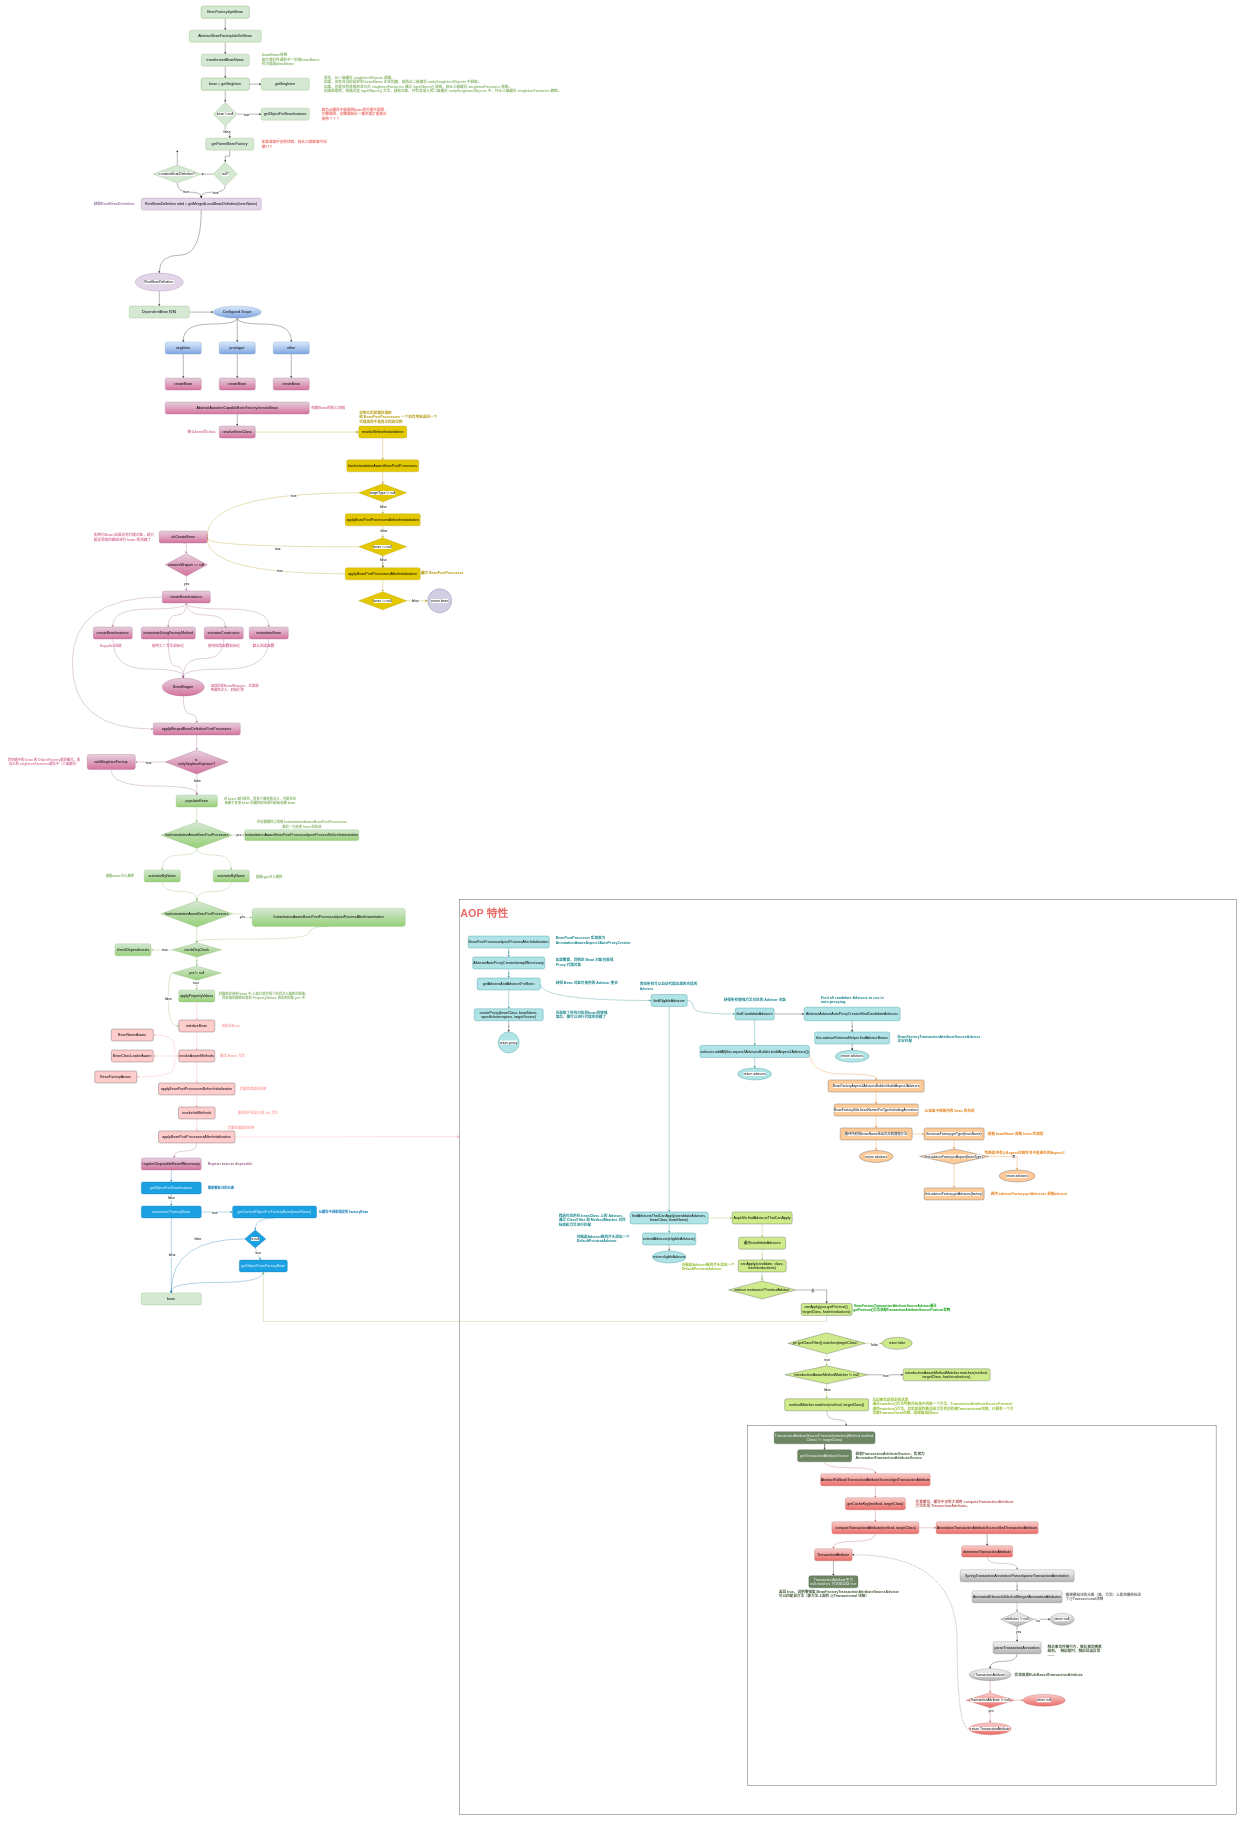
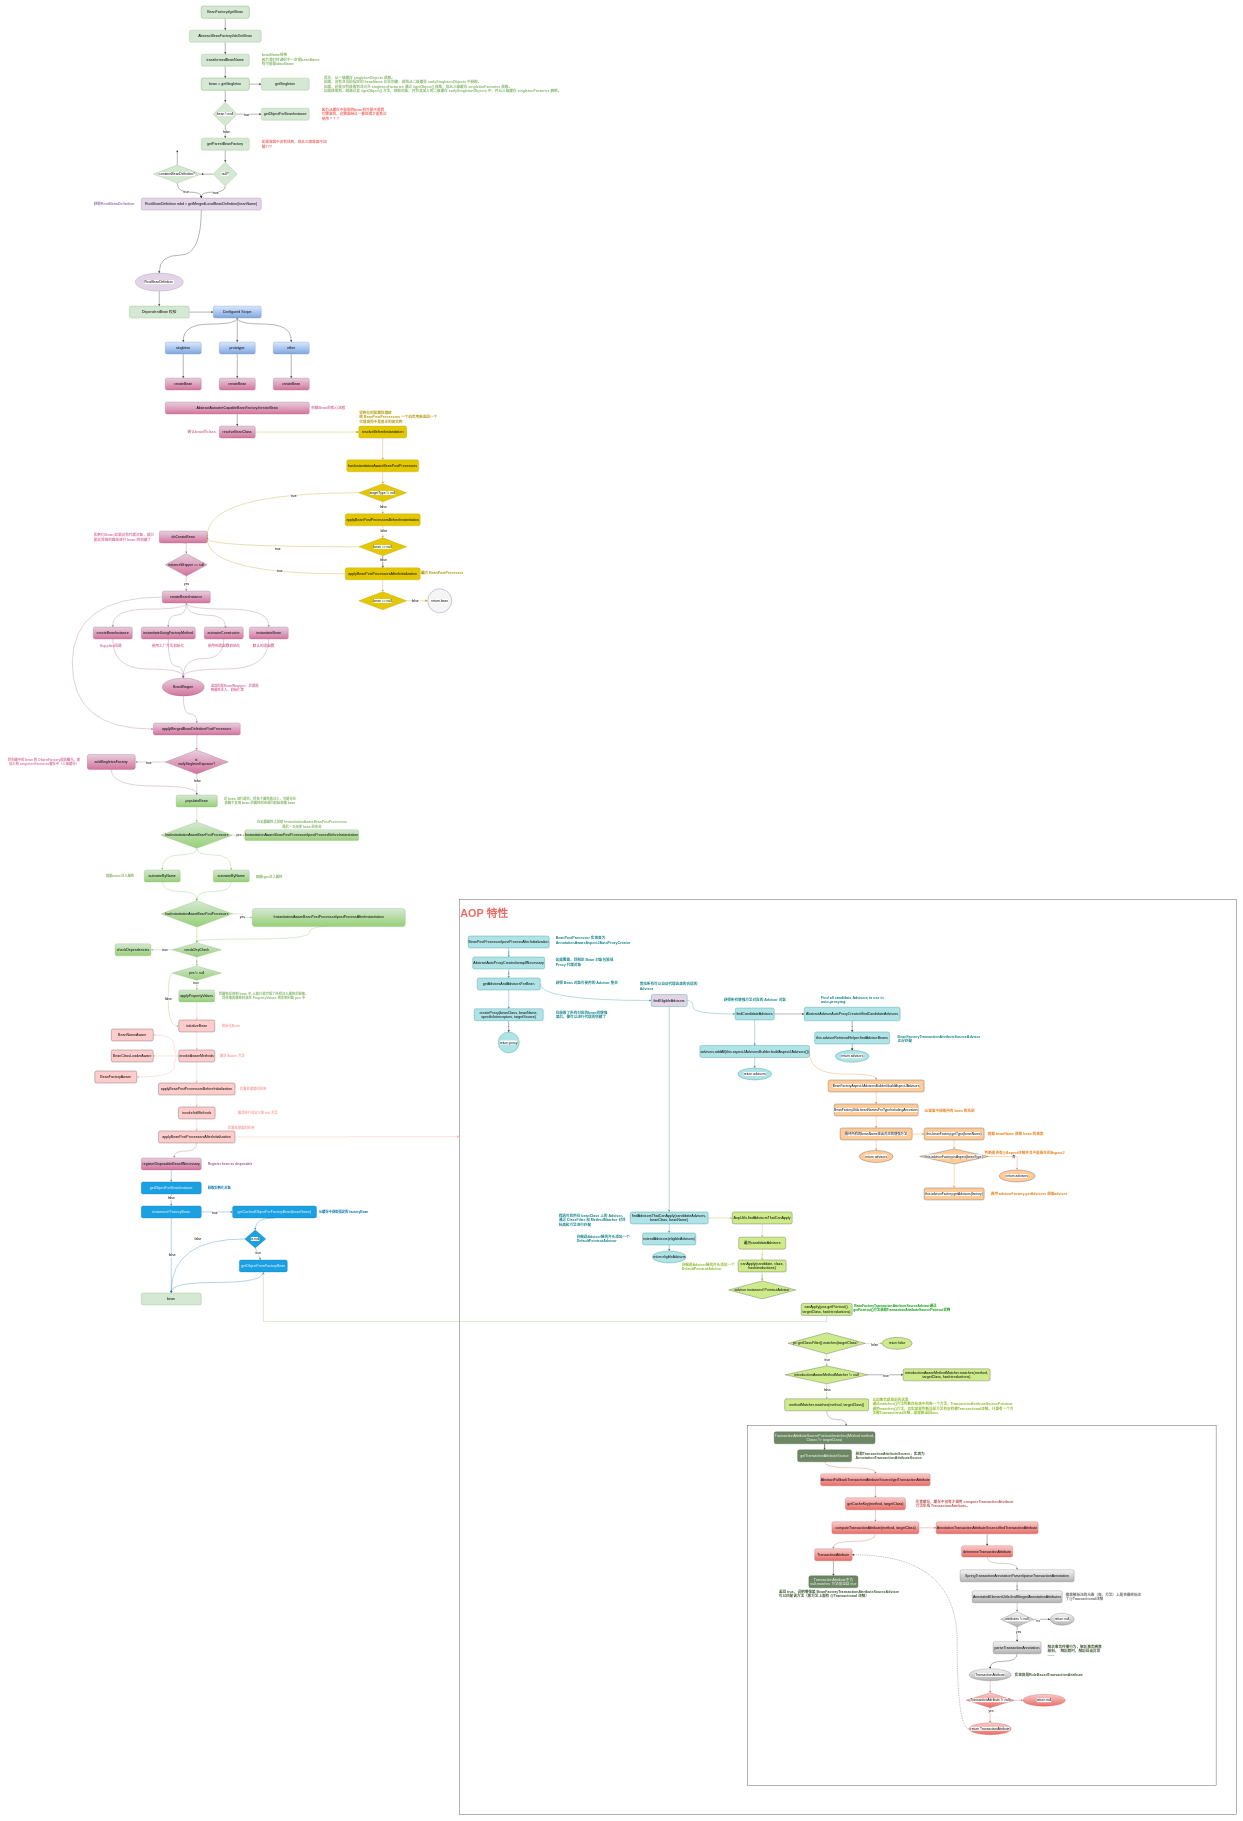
- <mxCell id="26" value="getParentBeanFactory" style="rounded=1;whiteSpace=wrap;html=1;fillColor=#d5e8d4;strokeColor=#82b366;" parent="1" vertex="1"><mxGeometry x="685" y="460" width="160" height="40" as="geometry" /></mxCell>
+ <mxCell id="26" value="getParentBeanFactory" style="rounded=1;whiteSpace=wrap;html=1;fillColor=#d5e8d4;strokeColor=#82b366;" parent="1" vertex="1"><mxGeometry x="670" y="460" width="160" height="40" as="geometry" /></mxCell>
- <mxCell id="46" value="Configured Scope" style="ellipse;whiteSpace=wrap;html=1;fillColor=#dae8fc;strokeColor=#6c8ebf;gradientColor=#7ea6e0;" parent="1" vertex="1"><mxGeometry x="710" y="1020" width="160" height="40" as="geometry" /></mxCell>
+ <mxCell id="46" value="Configured Scope" style="rounded=1;whiteSpace=wrap;html=1;fillColor=#dae8fc;strokeColor=#6c8ebf;gradientColor=#7ea6e0;" parent="1" vertex="1"><mxGeometry x="710" y="1020" width="160" height="40" as="geometry" /></mxCell>
- <mxCell id="88" value="return bean" style="ellipse;whiteSpace=wrap;html=1;aspect=fixed;fontFamily=Helvetica;fontSize=11;labelBackgroundColor=default;fillColor=#d0cee2;strokeColor=#56517e;" parent="1" vertex="1"><mxGeometry x="1425" y="1962.5" width="80" height="80" as="geometry" /></mxCell>
+ <mxCell id="88" value="return bean" style="ellipse;whiteSpace=wrap;html=1;aspect=fixed;fontFamily=Helvetica;fontSize=11;labelBackgroundColor=default;fillColor=#f5f5f5;strokeColor=#56517e;" parent="1" vertex="1"><mxGeometry x="1425" y="1962.5" width="80" height="80" as="geometry" /></mxCell>
- <mxCell id="103" value="findEligibleAdvisors" style="rounded=1;whiteSpace=wrap;html=1;fillColor=#b0e3e6;strokeColor=#0e8088;" parent="1" vertex="1"><mxGeometry x="2170" y="3315" width="120" height="40" as="geometry" /></mxCell>
+ <mxCell id="103" value="findEligibleAdvisors" style="rounded=1;whiteSpace=wrap;html=1;fillColor=#e1d5e7;strokeColor=#0e8088;" parent="1" vertex="1"><mxGeometry x="2170" y="3315" width="120" height="40" as="geometry" /></mxCell>
- <mxCell id="319" value="&lt;div style=&quot;text-align: center;&quot;&gt;&lt;span style=&quot;font-size: 11px;&quot;&gt;&lt;b style=&quot;&quot;&gt;&lt;font color=&quot;#006eaf&quot;&gt;搜索被标注的元素&lt;/font&gt;&lt;/b&gt;&lt;/span&gt;&lt;/div&gt;" style="text;html=1;align=left;verticalAlign=middle;whiteSpace=wrap;rounded=0;" parent="1" vertex="1"><mxGeometry x="690" y="3940" width="162.82" height="40" as="geometry" /></mxCell>
+ <mxCell id="319" value="&lt;div style=&quot;text-align: center;&quot;&gt;&lt;span style=&quot;font-size: 11px;&quot;&gt;&lt;b style=&quot;&quot;&gt;&lt;font color=&quot;#006eaf&quot;&gt;获取实例化对象&lt;/font&gt;&lt;/b&gt;&lt;/span&gt;&lt;/div&gt;" style="text;html=1;align=left;verticalAlign=middle;whiteSpace=wrap;rounded=0;" parent="1" vertex="1"><mxGeometry x="690" y="3940" width="162.82" height="40" as="geometry" /></mxCell>
- <mxCell id="340" style="edgeStyle=orthogonalEdgeStyle;rounded=0;orthogonalLoop=1;jettySize=auto;html=1;exitX=1;exitY=0.5;exitDx=0;exitDy=0;endSize=4;" edge="1" parent="1" source="342" target="160"><mxGeometry relative="1" as="geometry" /></mxCell>
- <mxCell id="341" value="是" style="edgeLabel;html=1;align=center;verticalAlign=middle;resizable=0;points=[];" vertex="1" connectable="0" parent="340"><mxGeometry x="-0.24" y="-2" relative="1" as="geometry"><mxPoint as="offset" /></mxGeometry></mxCell>
